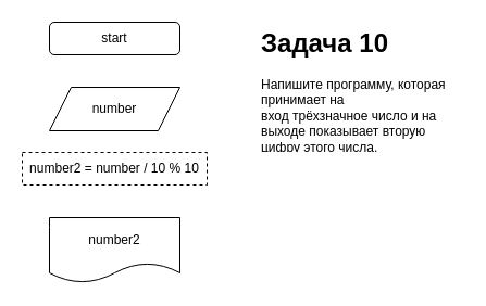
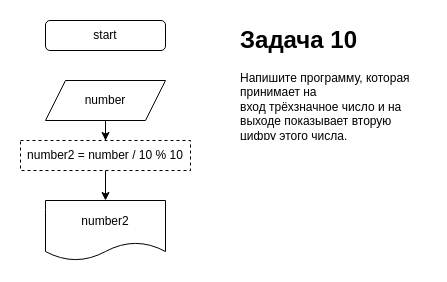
+ <mxCell id="3" style="edgeStyle=orthogonalEdgeStyle;rounded=0;orthogonalLoop=1;jettySize=auto;html=1;" parent="1" source="4" target="6" edge="1"><mxGeometry relative="1" as="geometry" /></mxCell>
+ <mxCell id="5" style="edgeStyle=orthogonalEdgeStyle;rounded=0;orthogonalLoop=1;jettySize=auto;html=1;entryX=0.5;entryY=0;entryDx=0;entryDy=0;" edge="1" parent="1" source="6" target="7"><mxGeometry relative="1" as="geometry" /></mxCell>
